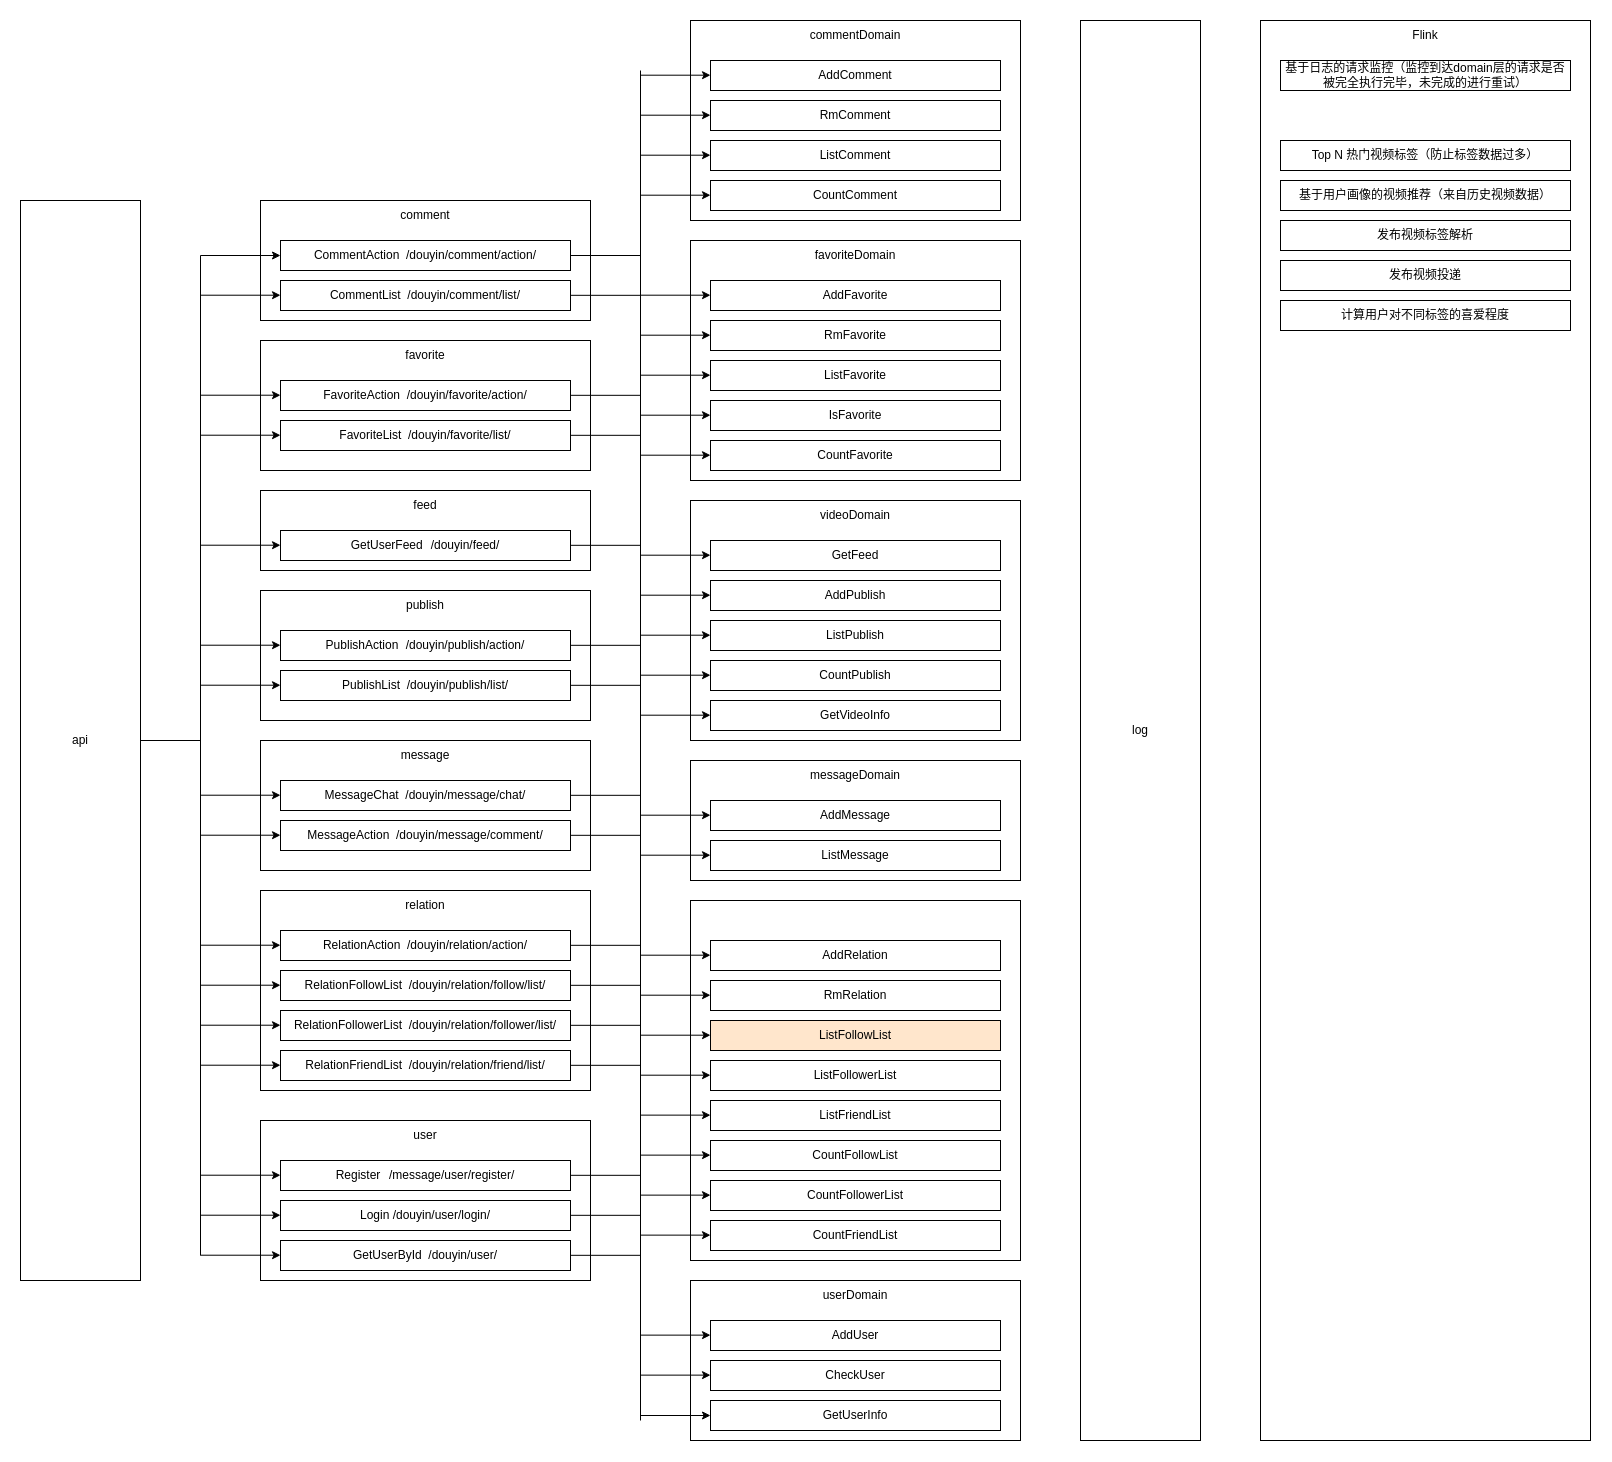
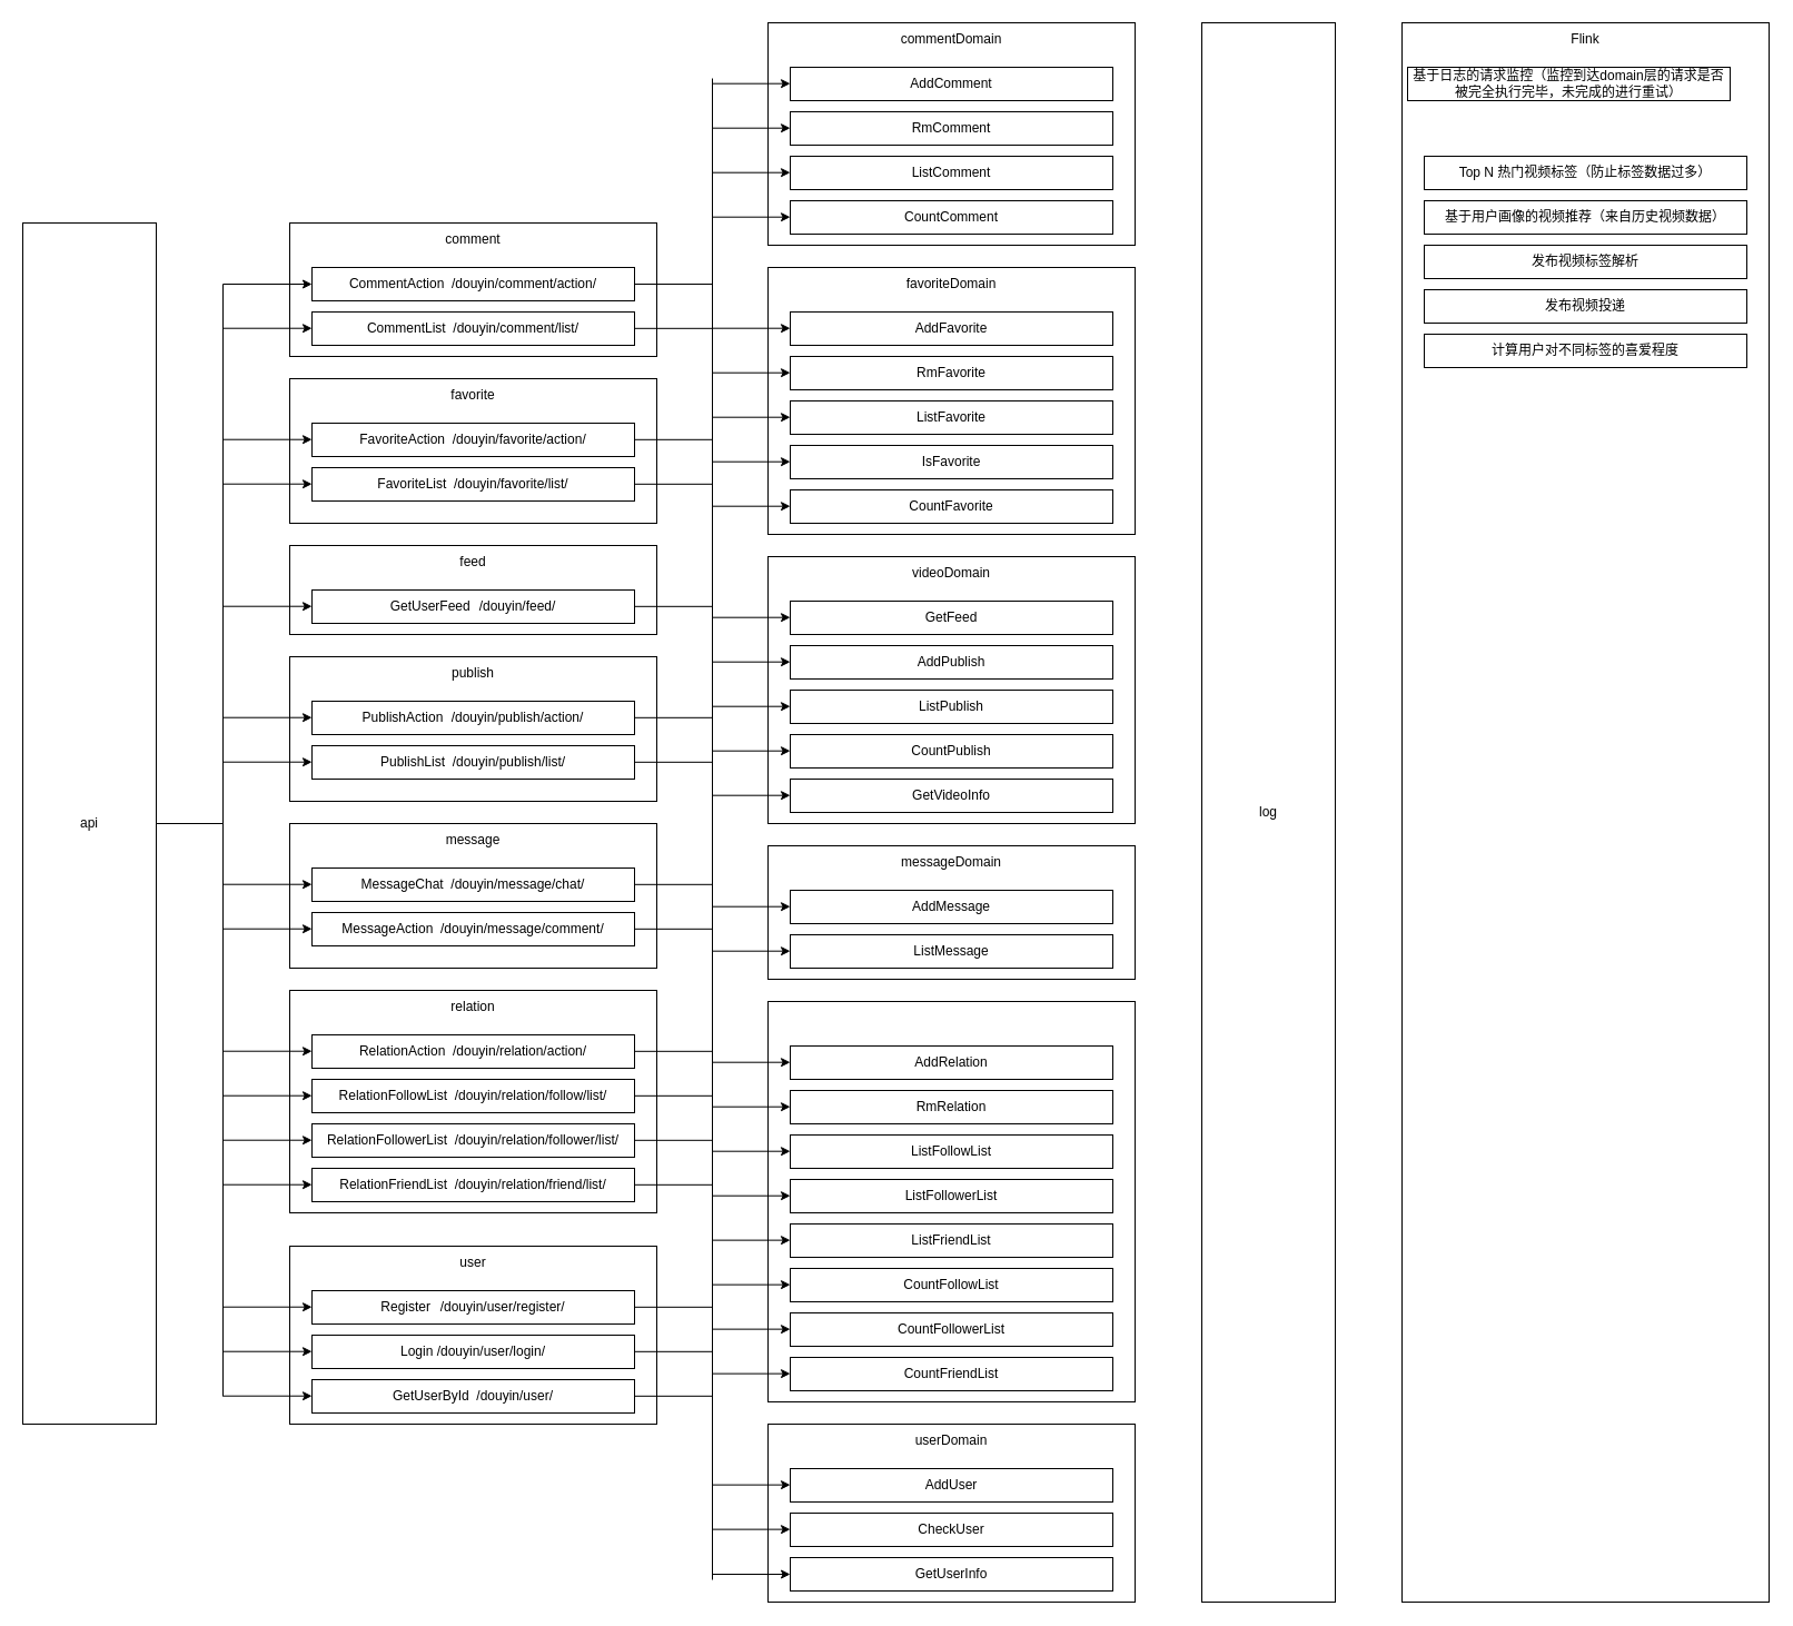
- <mxCell id="136" value="基于日志的请求监控（监控到达domain层的请求是否被完全执行完毕，未完成的进行重试）" style="rounded=0;whiteSpace=wrap;html=1;" parent="1" vertex="1"><mxGeometry x="1280" y="60" width="290" height="30" as="geometry" /></mxCell>
+ <mxCell id="136" value="基于日志的请求监控（监控到达domain层的请求是否被完全执行完毕，未完成的进行重试）" style="rounded=0;whiteSpace=wrap;html=1;" parent="1" vertex="1"><mxGeometry x="1265" y="60" width="290" height="30" as="geometry" /></mxCell>
- <mxCell id="78" value="ListFollowList" style="rounded=0;whiteSpace=wrap;html=1;fillColor=#ffe6cc;" parent="1" vertex="1"><mxGeometry x="710" y="1020" width="290" height="30" as="geometry" /></mxCell>
+ <mxCell id="78" value="ListFollowList" style="rounded=0;whiteSpace=wrap;html=1;" parent="1" vertex="1"><mxGeometry x="710" y="1020" width="290" height="30" as="geometry" /></mxCell>
- <mxCell id="28" value="Register&lt;span style=&quot;white-space: pre;&quot;&gt;&#09;&lt;/span&gt;/message/user/register/" style="rounded=0;whiteSpace=wrap;html=1;" parent="1" vertex="1"><mxGeometry x="280" y="1160" width="290" height="30" as="geometry" /></mxCell>
+ <mxCell id="28" value="Register&lt;span style=&quot;white-space: pre;&quot;&gt;&#09;&lt;/span&gt;/douyin/user/register/" style="rounded=0;whiteSpace=wrap;html=1;" parent="1" vertex="1"><mxGeometry x="280" y="1160" width="290" height="30" as="geometry" /></mxCell>
